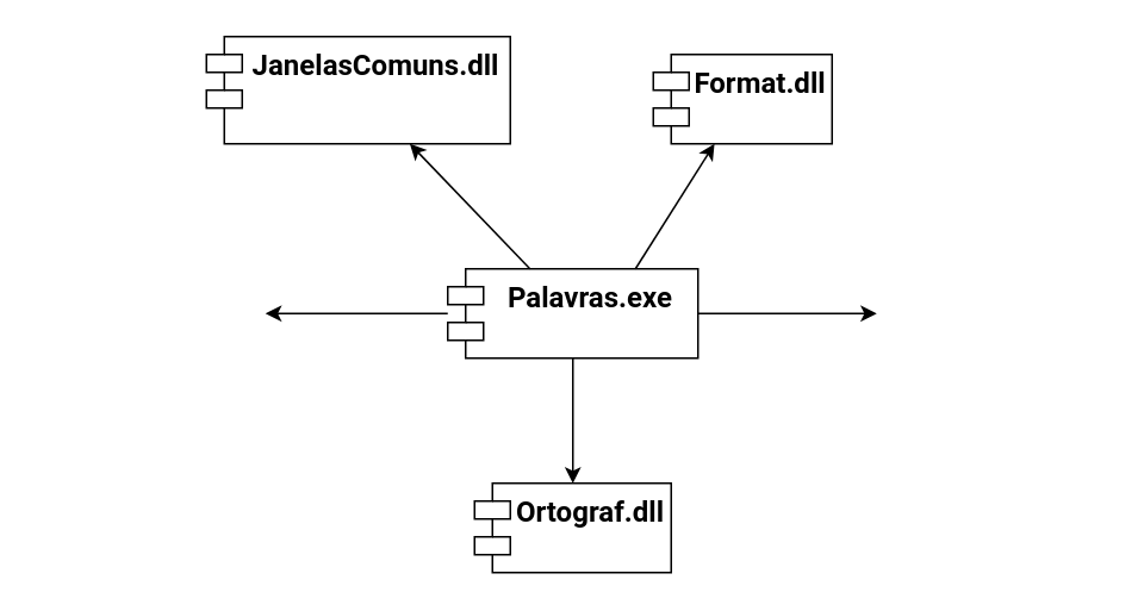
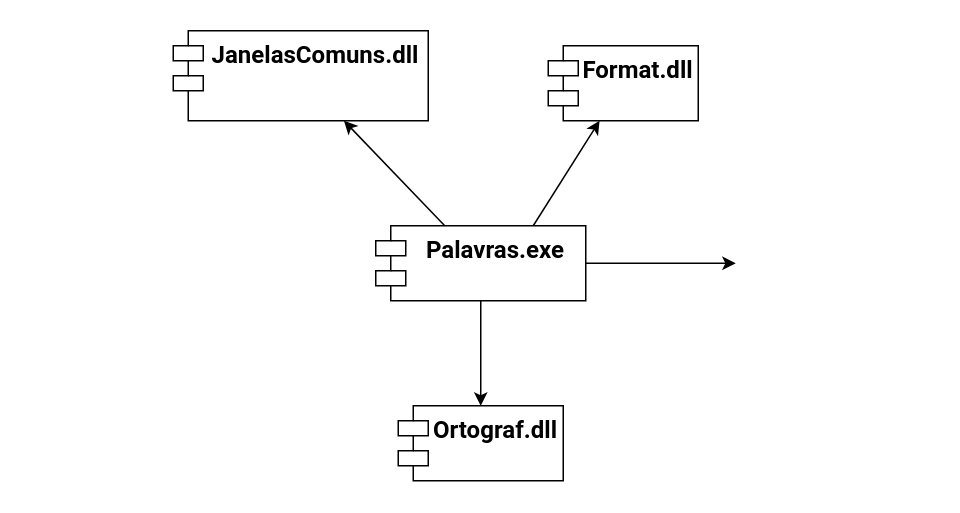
- <mxCell id="3" style="edgeStyle=orthogonalEdgeStyle;rounded=0;orthogonalLoop=1;jettySize=auto;html=1;" edge="1" parent="1" source="4" target="7"><mxGeometry relative="1" as="geometry" /></mxCell>
